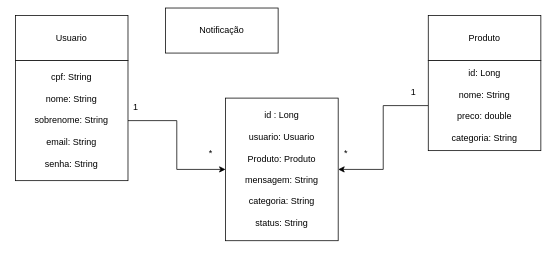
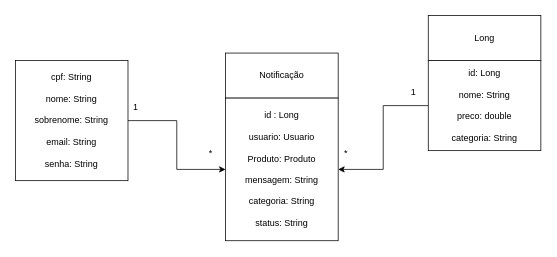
- <mxCell id="5" value="Notificação" style="rounded=0;whiteSpace=wrap;html=1;" vertex="1" parent="1"><mxGeometry x="220" y="10" width="150" height="60" as="geometry" /></mxCell>
+ <mxCell id="5" value="Notificação" style="rounded=0;whiteSpace=wrap;html=1;" vertex="1" parent="1"><mxGeometry x="300" y="70" width="150" height="60" as="geometry" /></mxCell>
- <mxCell id="4" value="Usuario" style="rounded=0;whiteSpace=wrap;html=1;" vertex="1" parent="1"><mxGeometry x="20" y="20" width="150" height="60" as="geometry" /></mxCell>
- <mxCell id="9" value="Produto" style="rounded=0;whiteSpace=wrap;html=1;" vertex="1" parent="1"><mxGeometry x="570" y="20" width="150" height="60" as="geometry" /></mxCell>
+ <mxCell id="9" value="Long" style="rounded=0;whiteSpace=wrap;html=1;" vertex="1" parent="1"><mxGeometry x="570" y="20" width="150" height="60" as="geometry" /></mxCell>
